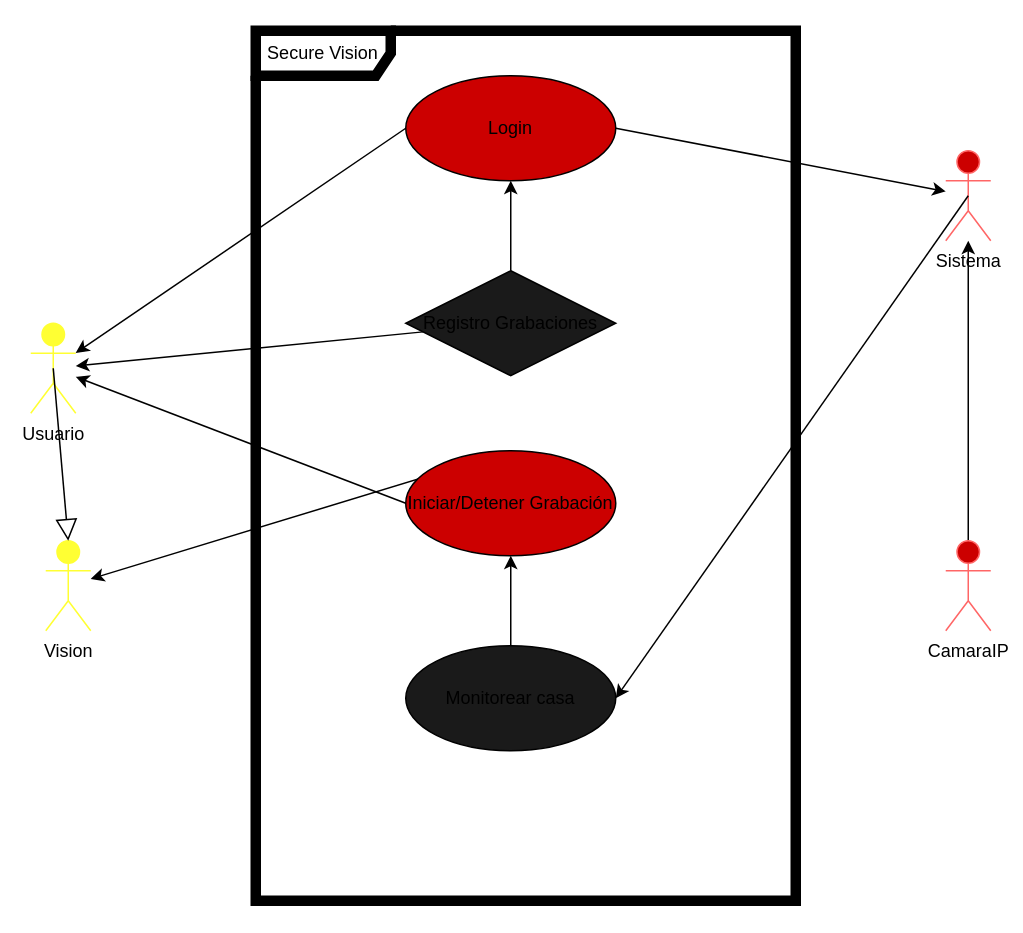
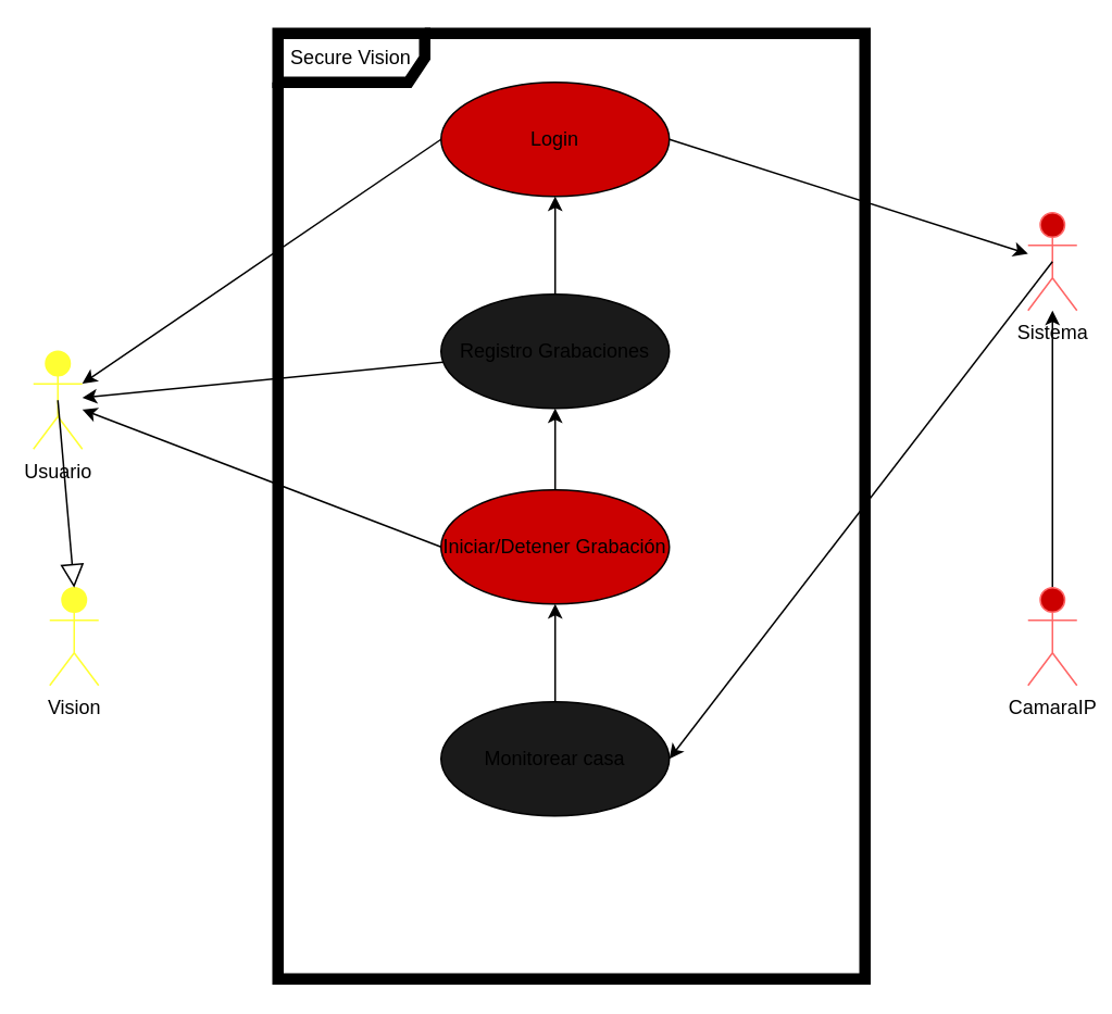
- <mxCell id="5" value="Sistema" style="shape=umlActor;verticalLabelPosition=bottom;verticalAlign=top;html=1;fillColor=#CC0000;strokeColor=#FF6666;" parent="1" vertex="1"><mxGeometry x="630" y="100" width="30" height="60" as="geometry" /></mxCell>
+ <mxCell id="5" value="Sistema" style="shape=umlActor;verticalLabelPosition=bottom;verticalAlign=top;html=1;fillColor=#CC0000;strokeColor=#FF6666;" parent="1" vertex="1"><mxGeometry x="630" y="130" width="30" height="60" as="geometry" /></mxCell>
- <mxCell id="15" value="Registro Grabaciones" style="rhombus;whiteSpace=wrap;html=1;fillColor=#1A1A1A;" parent="1" vertex="1"><mxGeometry x="270" y="180" width="140" height="70" as="geometry" /></mxCell>
+ <mxCell id="15" value="Registro Grabaciones" style="ellipse;whiteSpace=wrap;html=1;fillColor=#1A1A1A;" parent="1" vertex="1"><mxGeometry x="270" y="180" width="140" height="70" as="geometry" /></mxCell>
- <mxCell id="8" style="edgeStyle=none;html=1;exitX=0.5;exitY=0;exitDx=0;exitDy=0;fontFamily=Helvetica;fontSize=12;fontColor=default;endArrow=classic;endFill=1;" parent="1" source="10" edge="1" target="3"><mxGeometry relative="1" as="geometry"><mxPoint x="340" y="270" as="targetPoint" /></mxGeometry></mxCell>
+ <mxCell id="8" style="edgeStyle=none;html=1;exitX=0.5;exitY=0;exitDx=0;exitDy=0;fontFamily=Helvetica;fontSize=12;fontColor=default;endArrow=classic;endFill=1;" parent="1" source="10" edge="1" target="15"><mxGeometry relative="1" as="geometry"><mxPoint x="340" y="270" as="targetPoint" /></mxGeometry></mxCell>
